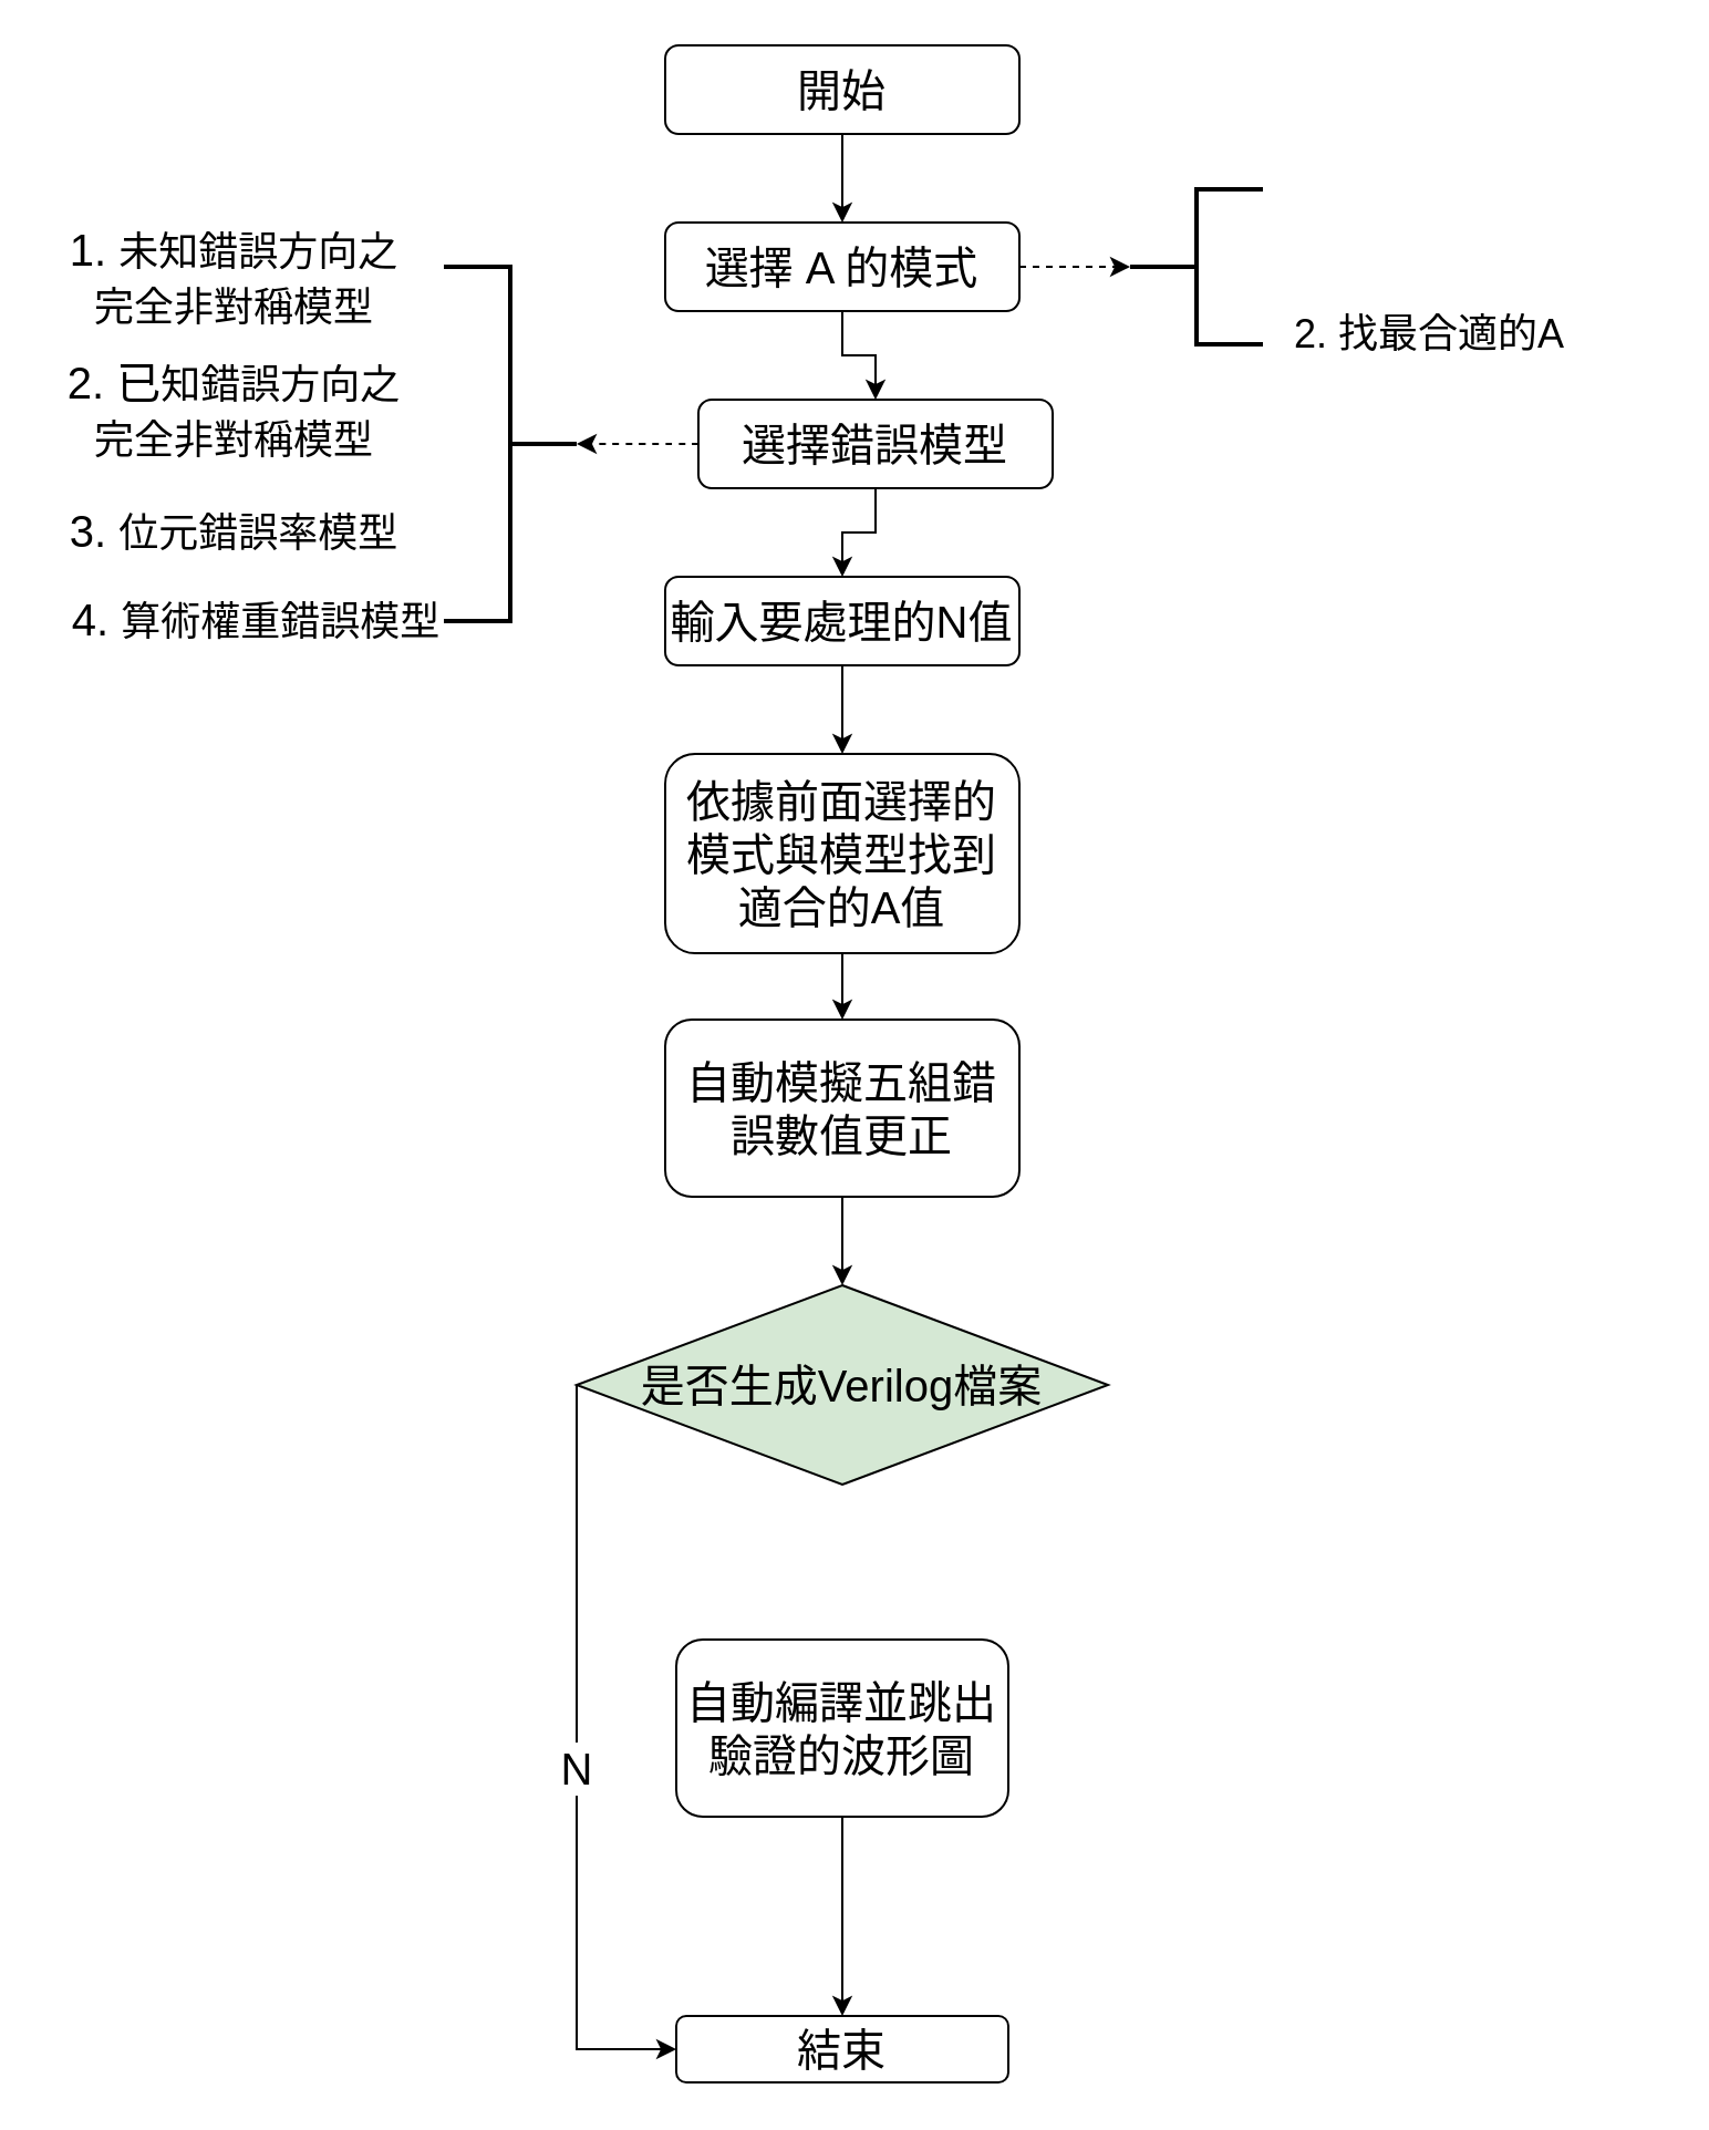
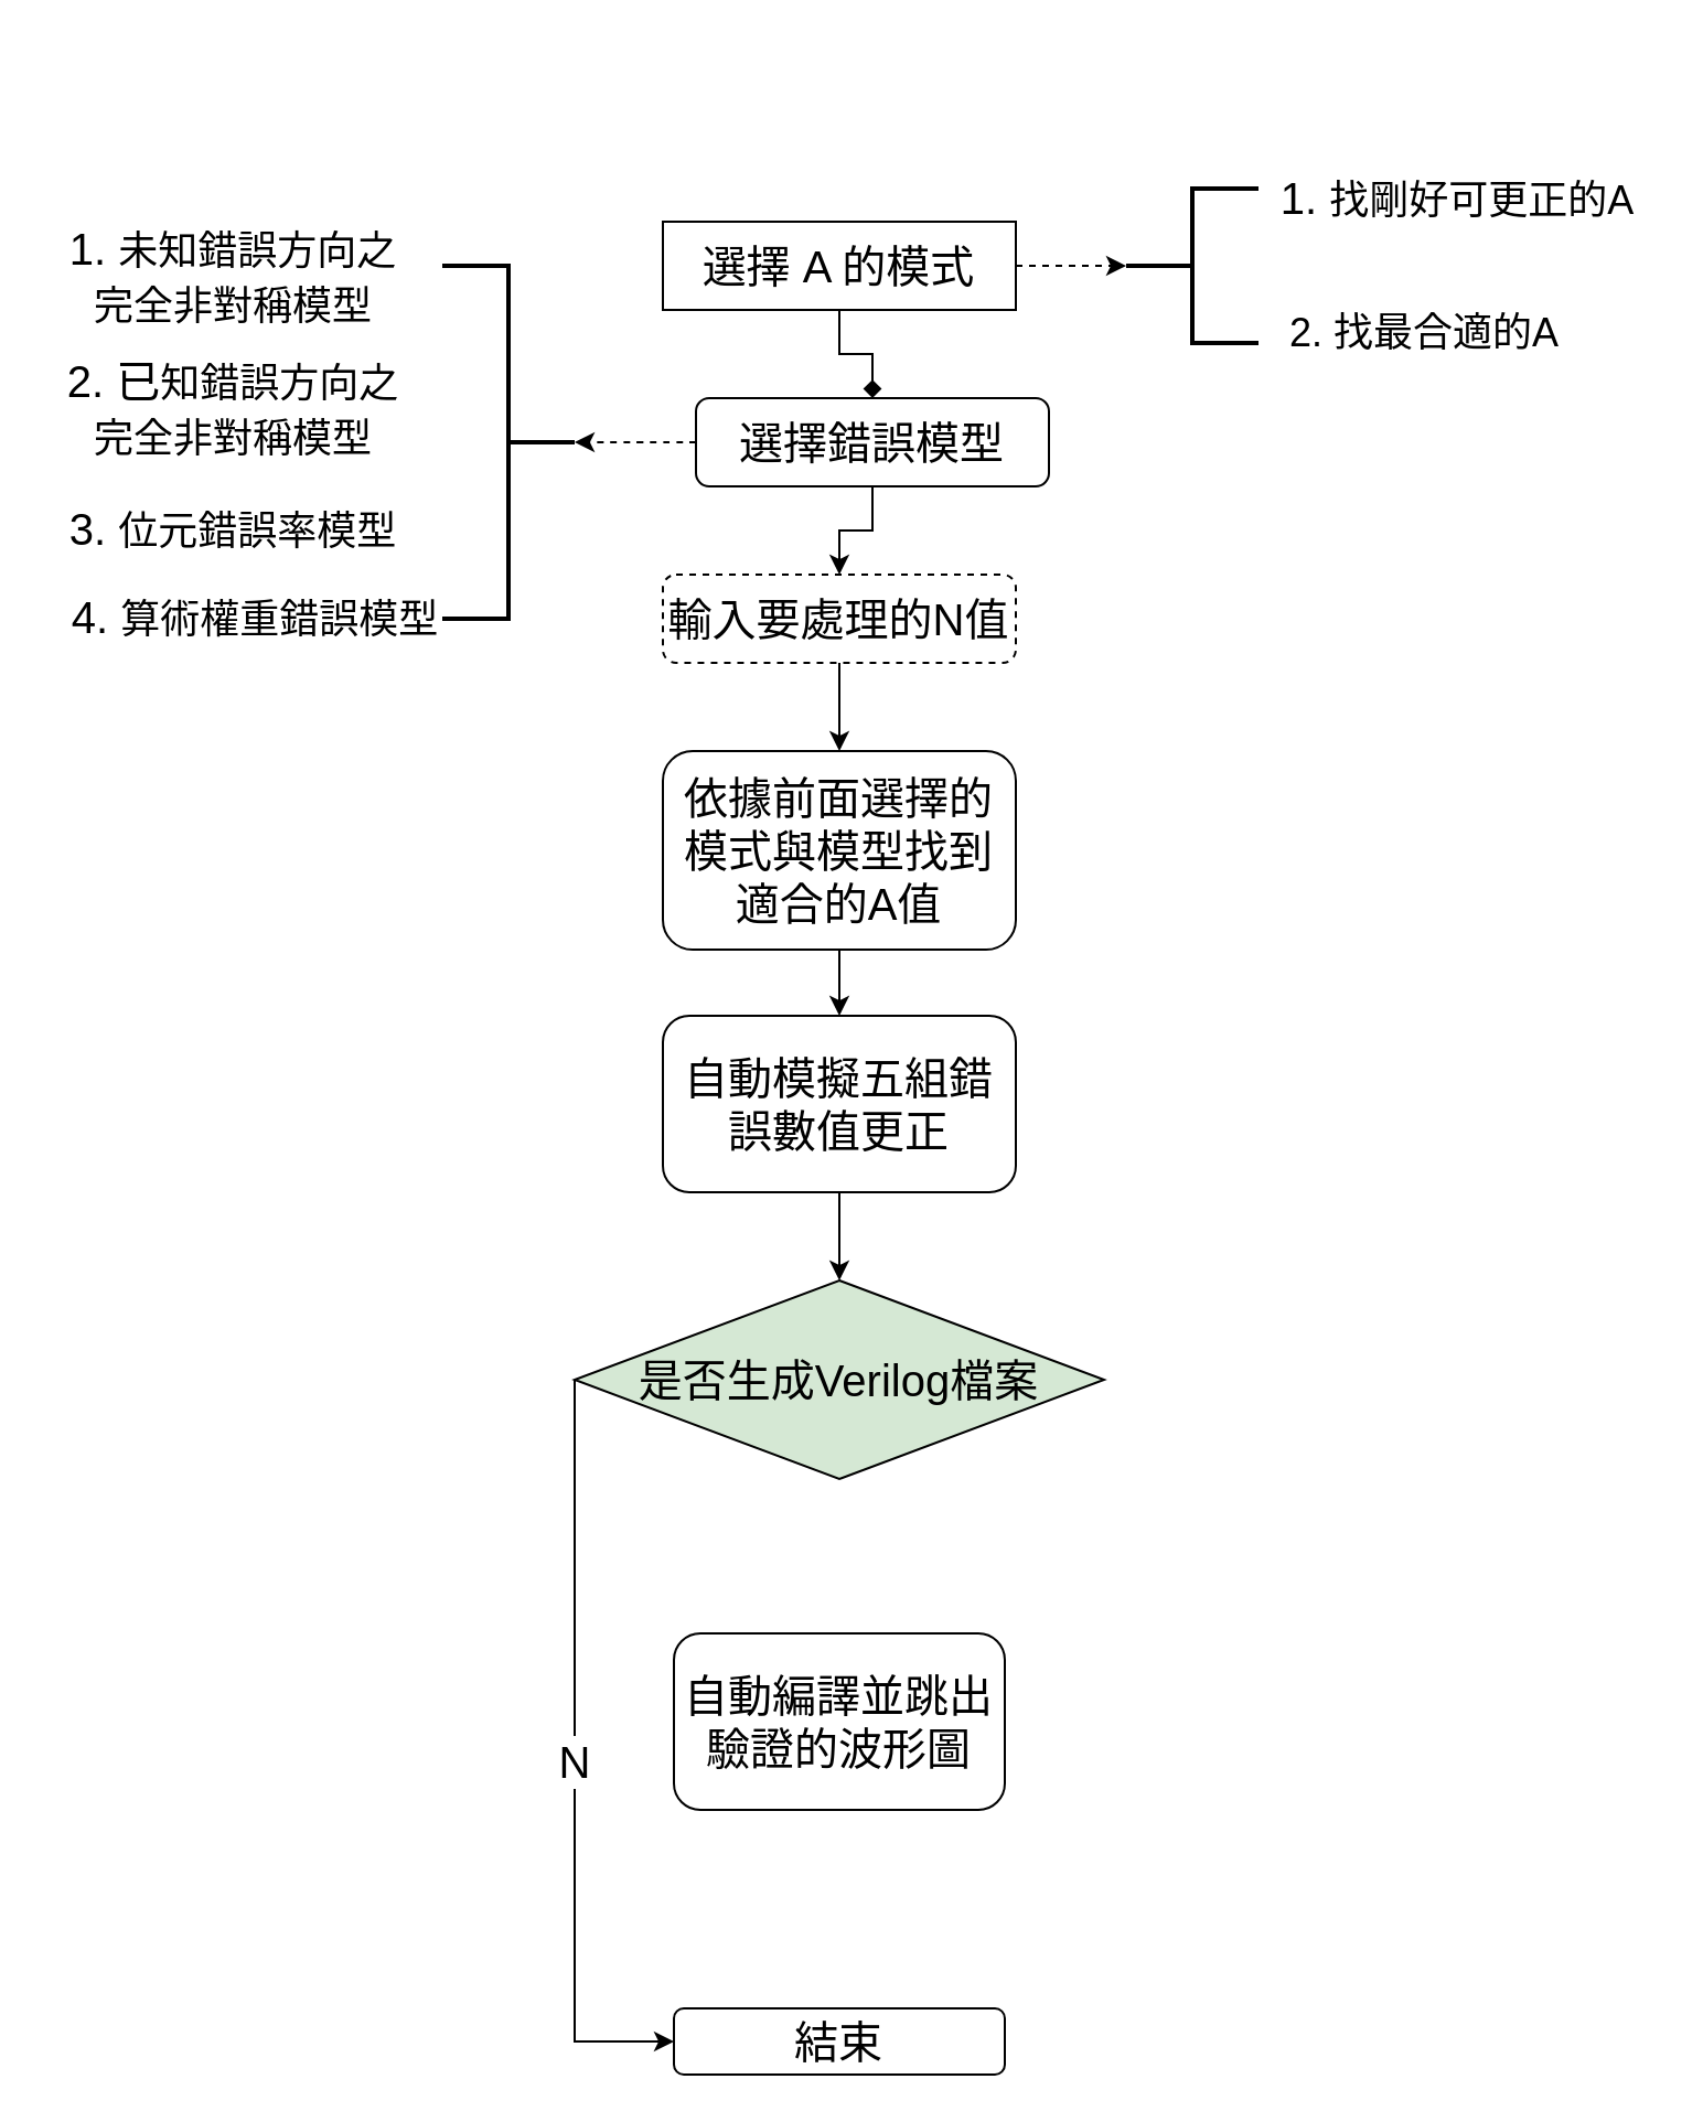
- <mxCell id="3" value="開始" style="rounded=1;whiteSpace=wrap;html=1;fontSize=20;" parent="2" vertex="1"><mxGeometry x="280" width="160" height="40" as="geometry" /></mxCell>
- <mxCell id="5" value="" style="edgeStyle=orthogonalEdgeStyle;rounded=0;orthogonalLoop=1;jettySize=auto;html=1;fontSize=20;" parent="2" source="3" target="4" edge="1"><mxGeometry relative="1" as="geometry" /></mxCell>
+ <mxCell id="22" value="1.&amp;nbsp;&lt;span style=&quot;font-size: 18px;&quot;&gt;找剛好可更正的A&lt;/span&gt;" style="text;html=1;resizable=0;autosize=1;align=center;verticalAlign=middle;points=[];fillColor=none;strokeColor=none;rounded=0;fontSize=20;" vertex="1" parent="2"><mxGeometry x="550" y="50" width="180" height="40" as="geometry" /></mxCell>
- <mxCell id="4" value="選擇 A 的模式" style="rounded=1;whiteSpace=wrap;html=1;fontSize=20;" parent="2" vertex="1"><mxGeometry x="280" y="80" width="160" height="40" as="geometry" /></mxCell>
+ <mxCell id="4" value="選擇 A 的模式" style="whiteSpace=wrap;html=1;fontSize=20;rounded=0;" parent="2" vertex="1"><mxGeometry x="280" y="80" width="160" height="40" as="geometry" /></mxCell>
- <mxCell id="7" style="edgeStyle=orthogonalEdgeStyle;rounded=0;orthogonalLoop=1;jettySize=auto;html=1;exitX=0.5;exitY=1;exitDx=0;exitDy=0;fontSize=20;" edge="1" parent="2" source="4" target="6"><mxGeometry relative="1" as="geometry" /></mxCell>
+ <mxCell id="7" style="edgeStyle=orthogonalEdgeStyle;rounded=0;orthogonalLoop=1;jettySize=auto;html=1;exitX=0.5;exitY=1;exitDx=0;exitDy=0;fontSize=20;endArrow=diamond;" edge="1" parent="2" source="4" target="6"><mxGeometry relative="1" as="geometry" /></mxCell>
- <mxCell id="8" value="輸入要處理的N值" style="rounded=1;whiteSpace=wrap;html=1;fontSize=20;" parent="2" vertex="1"><mxGeometry x="280" y="240" width="160" height="40" as="geometry" /></mxCell>
+ <mxCell id="8" value="輸入要處理的N值" style="rounded=1;whiteSpace=wrap;html=1;fontSize=20;dashed=1;" parent="2" vertex="1"><mxGeometry x="280" y="240" width="160" height="40" as="geometry" /></mxCell>
- <mxCell id="19" style="edgeStyle=orthogonalEdgeStyle;rounded=0;orthogonalLoop=1;jettySize=auto;html=1;entryX=0.5;entryY=0;entryDx=0;entryDy=0;fontSize=20;" parent="2" source="16" target="17" edge="1"><mxGeometry relative="1" as="geometry" /></mxCell>
